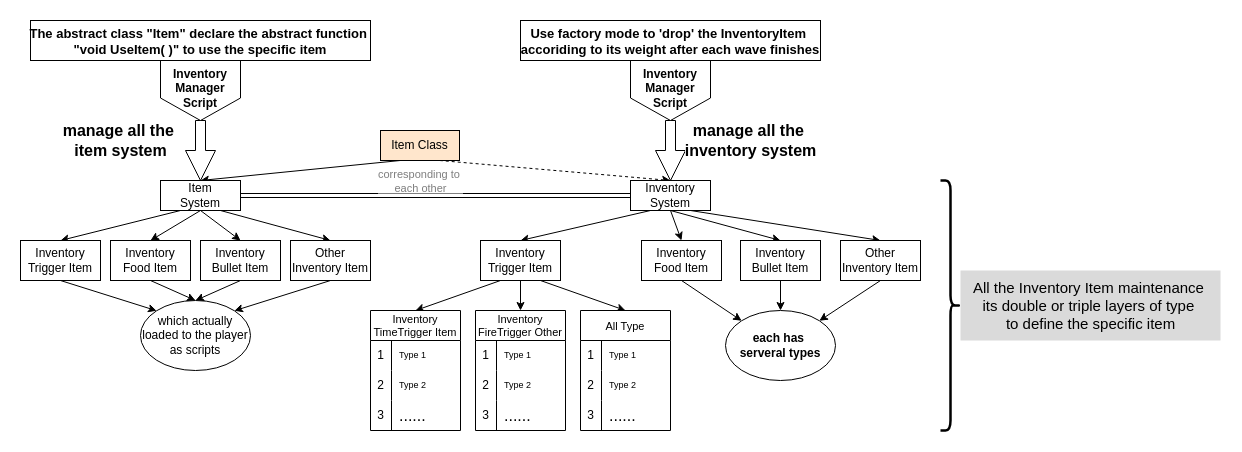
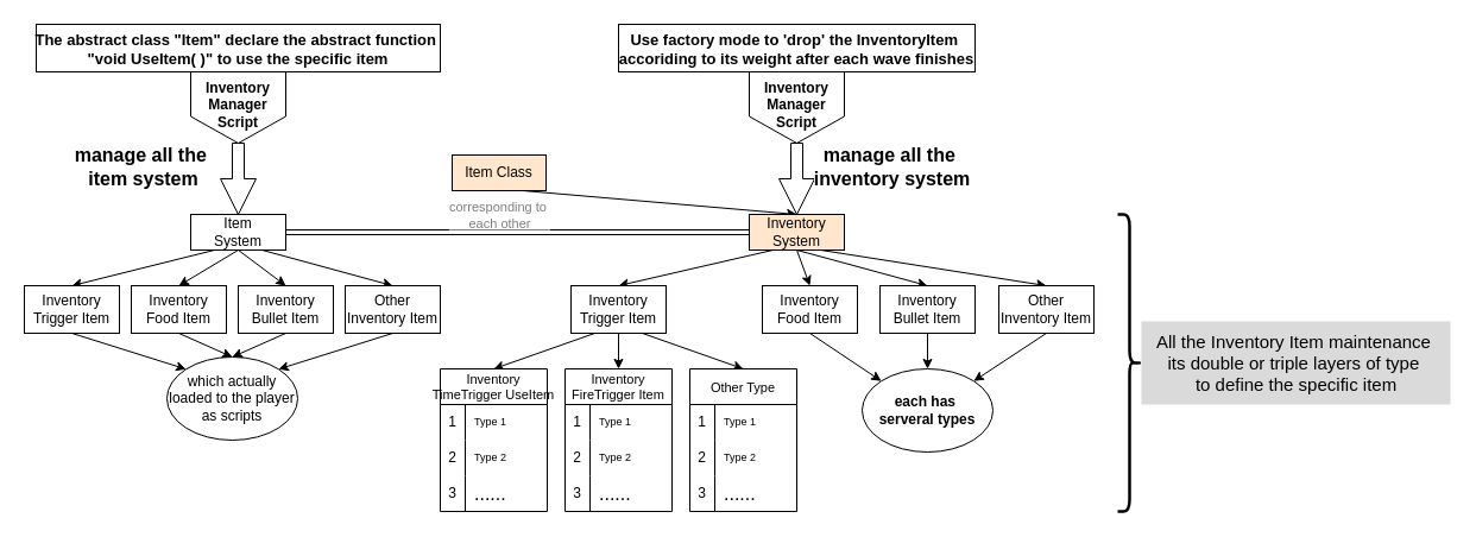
- <mxCell id="2" style="edgeStyle=none;html=1;exitX=0.25;exitY=1;exitDx=0;exitDy=0;entryX=0.5;entryY=0;entryDx=0;entryDy=0;" edge="1" parent="1" source="4" target="11"><mxGeometry relative="1" as="geometry" /></mxCell>
- <mxCell id="3" style="edgeStyle=none;html=1;exitX=0.75;exitY=1;exitDx=0;exitDy=0;entryX=0.5;entryY=0;entryDx=0;entryDy=0;dashed=1;" edge="1" parent="1" source="4" target="16"><mxGeometry relative="1" as="geometry" /></mxCell>
+ <mxCell id="3" style="edgeStyle=none;html=1;exitX=0.75;exitY=1;exitDx=0;exitDy=0;entryX=0.5;entryY=0;entryDx=0;entryDy=0;" edge="1" parent="1" source="4" target="16"><mxGeometry relative="1" as="geometry" /></mxCell>
- <mxCell id="16" value="Inventory System" style="rounded=0;whiteSpace=wrap;html=1;" vertex="1" parent="1"><mxGeometry x="630" y="180" width="80" height="30" as="geometry" /></mxCell>
+ <mxCell id="16" value="Inventory System" style="rounded=0;whiteSpace=wrap;html=1;fillColor=#ffe6cc;" vertex="1" parent="1"><mxGeometry x="630" y="180" width="80" height="30" as="geometry" /></mxCell>
- <mxCell id="27" value="Inventory&#10;TimeTrigger Item" style="shape=table;startSize=30;container=1;collapsible=0;childLayout=tableLayout;fixedRows=1;rowLines=0;fontStyle=0;strokeColor=default;fontSize=11;" vertex="1" parent="1"><mxGeometry x="370" y="310" width="90" height="120" as="geometry" /></mxCell>
+ <mxCell id="27" value="Inventory&#10;TimeTrigger UseItem" style="shape=table;startSize=30;container=1;collapsible=0;childLayout=tableLayout;fixedRows=1;rowLines=0;fontStyle=0;strokeColor=default;fontSize=11;" vertex="1" parent="1"><mxGeometry x="370" y="310" width="90" height="120" as="geometry" /></mxCell>
- <mxCell id="37" value="Inventory&#10;FireTrigger Other" style="shape=table;startSize=30;container=1;collapsible=0;childLayout=tableLayout;fixedRows=1;rowLines=0;fontStyle=0;strokeColor=default;fontSize=11;" vertex="1" parent="1"><mxGeometry x="475" y="310" width="90" height="120" as="geometry" /></mxCell>
+ <mxCell id="37" value="Inventory&#10;FireTrigger Item" style="shape=table;startSize=30;container=1;collapsible=0;childLayout=tableLayout;fixedRows=1;rowLines=0;fontStyle=0;strokeColor=default;fontSize=11;" vertex="1" parent="1"><mxGeometry x="475" y="310" width="90" height="120" as="geometry" /></mxCell>
- <mxCell id="47" value="All Type" style="shape=table;startSize=30;container=1;collapsible=0;childLayout=tableLayout;fixedRows=1;rowLines=0;fontStyle=0;strokeColor=default;fontSize=11;" vertex="1" parent="1"><mxGeometry x="580" y="310" width="90" height="120" as="geometry" /></mxCell>
+ <mxCell id="47" value="Other Type" style="shape=table;startSize=30;container=1;collapsible=0;childLayout=tableLayout;fixedRows=1;rowLines=0;fontStyle=0;strokeColor=default;fontSize=11;" vertex="1" parent="1"><mxGeometry x="580" y="310" width="90" height="120" as="geometry" /></mxCell>
